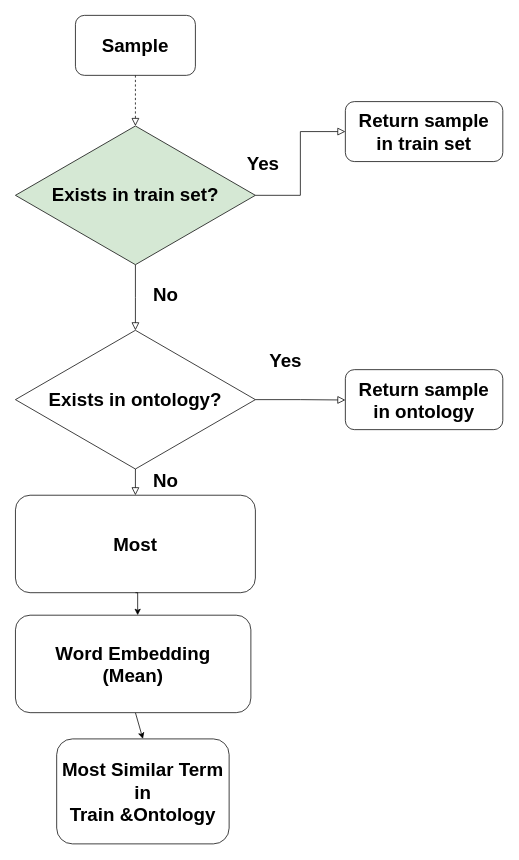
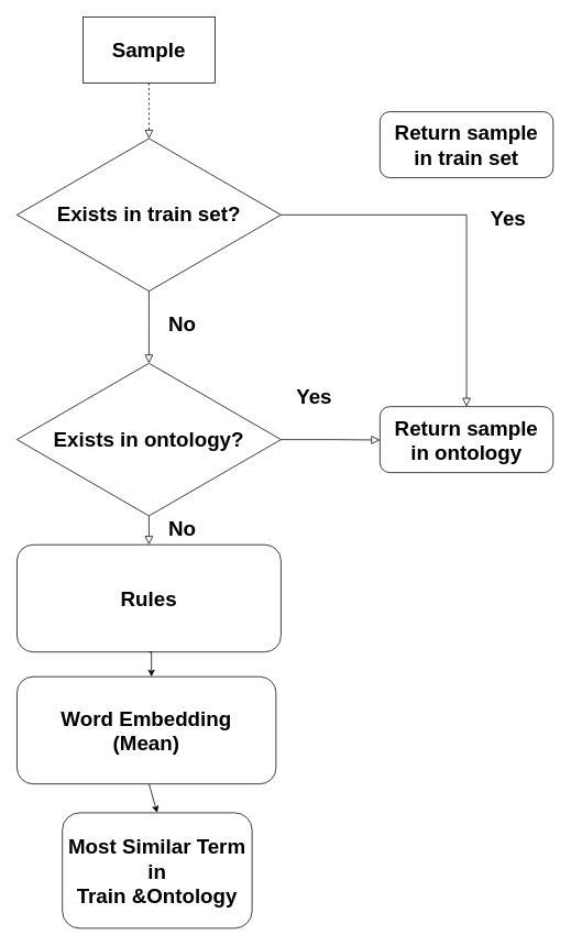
- <mxCell id="3" value="&lt;font style=&quot;font-size: 25px&quot;&gt;Sample&lt;/font&gt;" style="rounded=1;whiteSpace=wrap;html=1;fontSize=12;glass=0;strokeWidth=1;shadow=0;fontStyle=1" parent="1" vertex="1"><mxGeometry x="100" y="20" width="160" height="80" as="geometry" /></mxCell>
+ <mxCell id="3" value="&lt;font style=&quot;font-size: 25px&quot;&gt;Sample&lt;/font&gt;" style="whiteSpace=wrap;html=1;fontSize=12;glass=0;strokeWidth=1;shadow=0;fontStyle=1;rounded=0;" parent="1" vertex="1"><mxGeometry x="100" y="20" width="160" height="80" as="geometry" /></mxCell>
- <mxCell id="5" value="Yes" style="edgeStyle=orthogonalEdgeStyle;rounded=0;html=1;jettySize=auto;orthogonalLoop=1;fontSize=25;endArrow=block;endFill=0;endSize=8;strokeWidth=1;shadow=0;labelBackgroundColor=none;fontStyle=1" parent="1" source="6" target="8" edge="1"><mxGeometry y="50" relative="1" as="geometry"><mxPoint as="offset" /></mxGeometry></mxCell>
+ <mxCell id="5" value="Yes" style="edgeStyle=orthogonalEdgeStyle;rounded=0;html=1;jettySize=auto;orthogonalLoop=1;fontSize=25;endArrow=block;endFill=0;endSize=8;strokeWidth=1;shadow=0;labelBackgroundColor=none;fontStyle=1;" parent="1" source="6" target="11" edge="1"><mxGeometry y="50" relative="1" as="geometry"><mxPoint as="offset" /></mxGeometry></mxCell>
- <mxCell id="6" value="&lt;font style=&quot;font-size: 25px&quot;&gt;&lt;b&gt;Exists in train set?&lt;/b&gt;&lt;/font&gt;" style="rhombus;whiteSpace=wrap;html=1;shadow=0;fontFamily=Helvetica;fontSize=12;align=center;strokeWidth=1;spacing=6;spacingTop=-4;fillColor=#d5e8d4;" parent="1" vertex="1"><mxGeometry x="20" y="167.5" width="320" height="185" as="geometry" /></mxCell>
+ <mxCell id="6" value="&lt;font style=&quot;font-size: 25px&quot;&gt;&lt;b&gt;Exists in train set?&lt;/b&gt;&lt;/font&gt;" style="rhombus;whiteSpace=wrap;html=1;shadow=0;fontFamily=Helvetica;fontSize=12;align=center;strokeWidth=1;spacing=6;spacingTop=-4;" parent="1" vertex="1"><mxGeometry x="20" y="167.5" width="320" height="185" as="geometry" /></mxCell>
- <mxCell id="13" value="Most" style="rounded=1;whiteSpace=wrap;html=1;fontSize=25;fontStyle=1" parent="1" vertex="1"><mxGeometry x="20" y="660" width="320" height="130" as="geometry" /></mxCell>
+ <mxCell id="13" value="Rules" style="rounded=1;whiteSpace=wrap;html=1;fontSize=25;fontStyle=1" parent="1" vertex="1"><mxGeometry x="20" y="660" width="320" height="130" as="geometry" /></mxCell>
